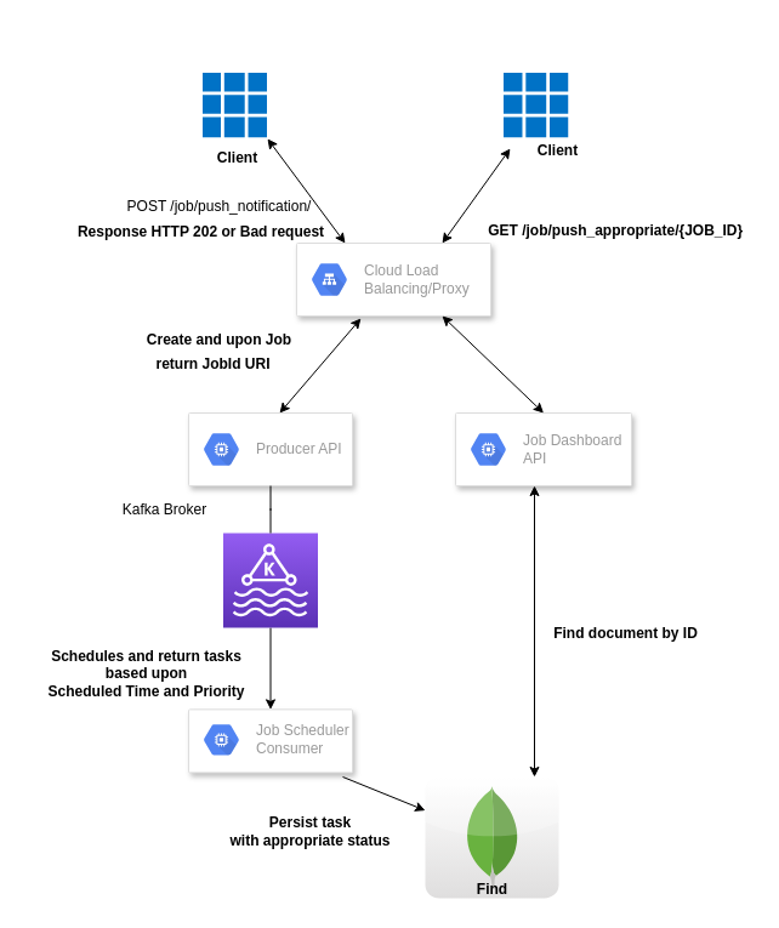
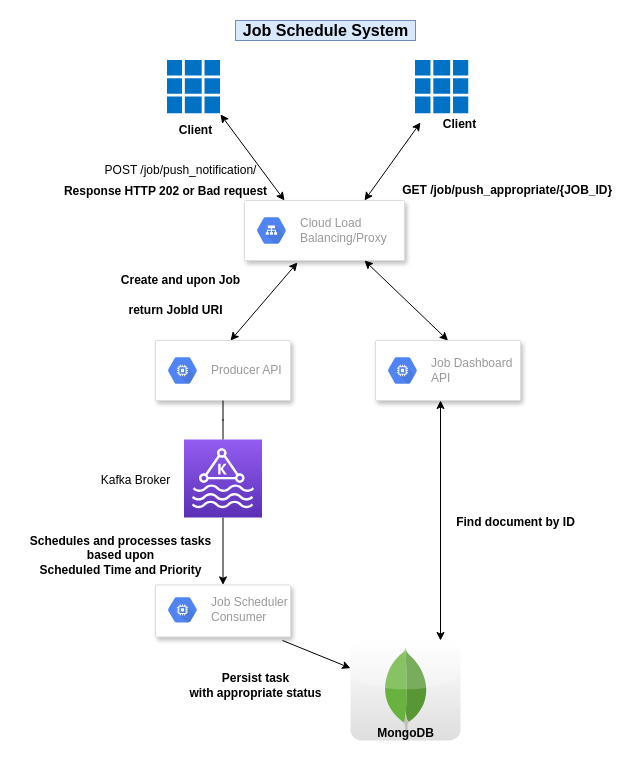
+ <mxCell id="34" value="Job Schedule System" style="text;html=1;align=center;verticalAlign=middle;resizable=0;points=[];autosize=1;strokeColor=#6c8ebf;fontStyle=1;fillColor=#dae8fc;fontSize=16;" parent="1" vertex="1"><mxGeometry x="235" y="20" width="180" height="20" as="geometry" /></mxCell>
- <mxCell id="28" value="return JobId URI" style="text;align=center;verticalAlign=middle;resizable=0;points=[];autosize=1;strokeColor=none;fontStyle=1;labelBorderColor=none;html=1;" parent="1" vertex="1"><mxGeometry x="120" y="290" width="110" height="20" as="geometry" /></mxCell>
+ <mxCell id="28" value="return JobId URI" style="text;align=center;verticalAlign=middle;resizable=0;points=[];autosize=1;strokeColor=none;fontStyle=1;labelBorderColor=none;html=1;" parent="1" vertex="1"><mxGeometry x="120" y="300" width="110" height="20" as="geometry" /></mxCell>
- <mxCell id="13" value="Kafka Broker" style="text;align=center;verticalAlign=middle;resizable=0;points=[];autosize=1;strokeColor=none;labelBorderColor=none;html=1;" parent="1" vertex="1"><mxGeometry x="90" y="410" width="90" height="20" as="geometry" /></mxCell>
+ <mxCell id="13" value="Kafka Broker" style="text;align=center;verticalAlign=middle;resizable=0;points=[];autosize=1;strokeColor=none;labelBorderColor=none;html=1;" parent="1" vertex="1"><mxGeometry x="90" y="470" width="90" height="20" as="geometry" /></mxCell>
- <mxCell id="21" value="Schedules and return tasks&lt;br&gt;based upon&lt;br&gt;Scheduled Time and Priority" style="text;align=center;verticalAlign=middle;resizable=0;points=[];autosize=1;strokeColor=none;labelBorderColor=none;html=1;fontStyle=1" parent="1" vertex="1"><mxGeometry x="20" y="530" width="200" height="50" as="geometry" /></mxCell>
+ <mxCell id="21" value="Schedules and processes tasks&lt;br&gt;based upon&lt;br&gt;Scheduled Time and Priority" style="text;align=center;verticalAlign=middle;resizable=0;points=[];autosize=1;strokeColor=none;labelBorderColor=none;html=1;fontStyle=1" parent="1" vertex="1"><mxGeometry x="20" y="530" width="200" height="50" as="geometry" /></mxCell>
- <mxCell id="22" value="Find" style="text;align=center;verticalAlign=middle;resizable=0;points=[];autosize=1;strokeColor=none;fontStyle=1;labelBorderColor=none;html=1;" parent="1" vertex="1"><mxGeometry x="370" y="723" width="70" height="20" as="geometry" /></mxCell>
+ <mxCell id="22" value="MongoDB" style="text;align=center;verticalAlign=middle;resizable=0;points=[];autosize=1;strokeColor=none;fontStyle=1;labelBorderColor=none;html=1;" parent="1" vertex="1"><mxGeometry x="370" y="723" width="70" height="20" as="geometry" /></mxCell>
